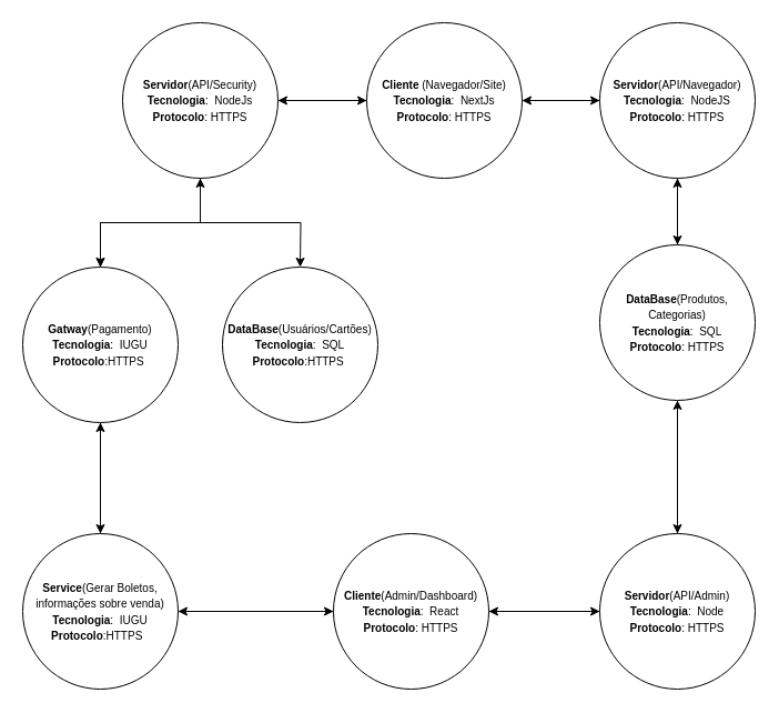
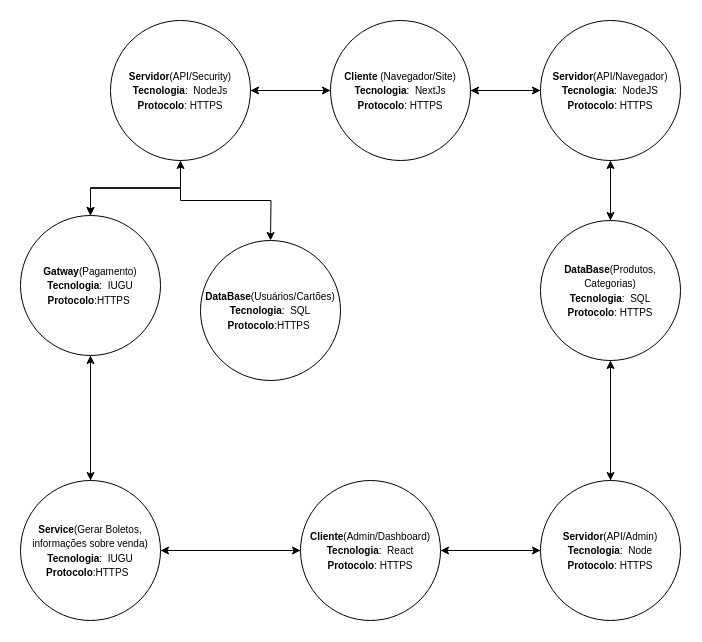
- <mxCell id="15" value="&lt;font style=&quot;font-size: 10px;&quot;&gt;&lt;b&gt;Gatway&lt;/b&gt;(Pagamento)&lt;br&gt;&lt;b&gt;Tecnologia&lt;/b&gt;:&amp;nbsp; IUGU&lt;br&gt;&lt;b&gt;Protocolo&lt;/b&gt;:HTTPS&amp;nbsp;&lt;/font&gt;" style="ellipse;whiteSpace=wrap;html=1;align=center;" vertex="1" parent="1"><mxGeometry x="20" y="240" width="140" height="140" as="geometry" /></mxCell>
+ <mxCell id="15" value="&lt;font style=&quot;font-size: 10px;&quot;&gt;&lt;b&gt;Gatway&lt;/b&gt;(Pagamento)&lt;br&gt;&lt;b&gt;Tecnologia&lt;/b&gt;:&amp;nbsp; IUGU&lt;br&gt;&lt;b&gt;Protocolo&lt;/b&gt;:HTTPS&amp;nbsp;&lt;/font&gt;" style="ellipse;whiteSpace=wrap;html=1;align=center;" vertex="1" parent="1"><mxGeometry x="20" y="215" width="140" height="140" as="geometry" /></mxCell>
